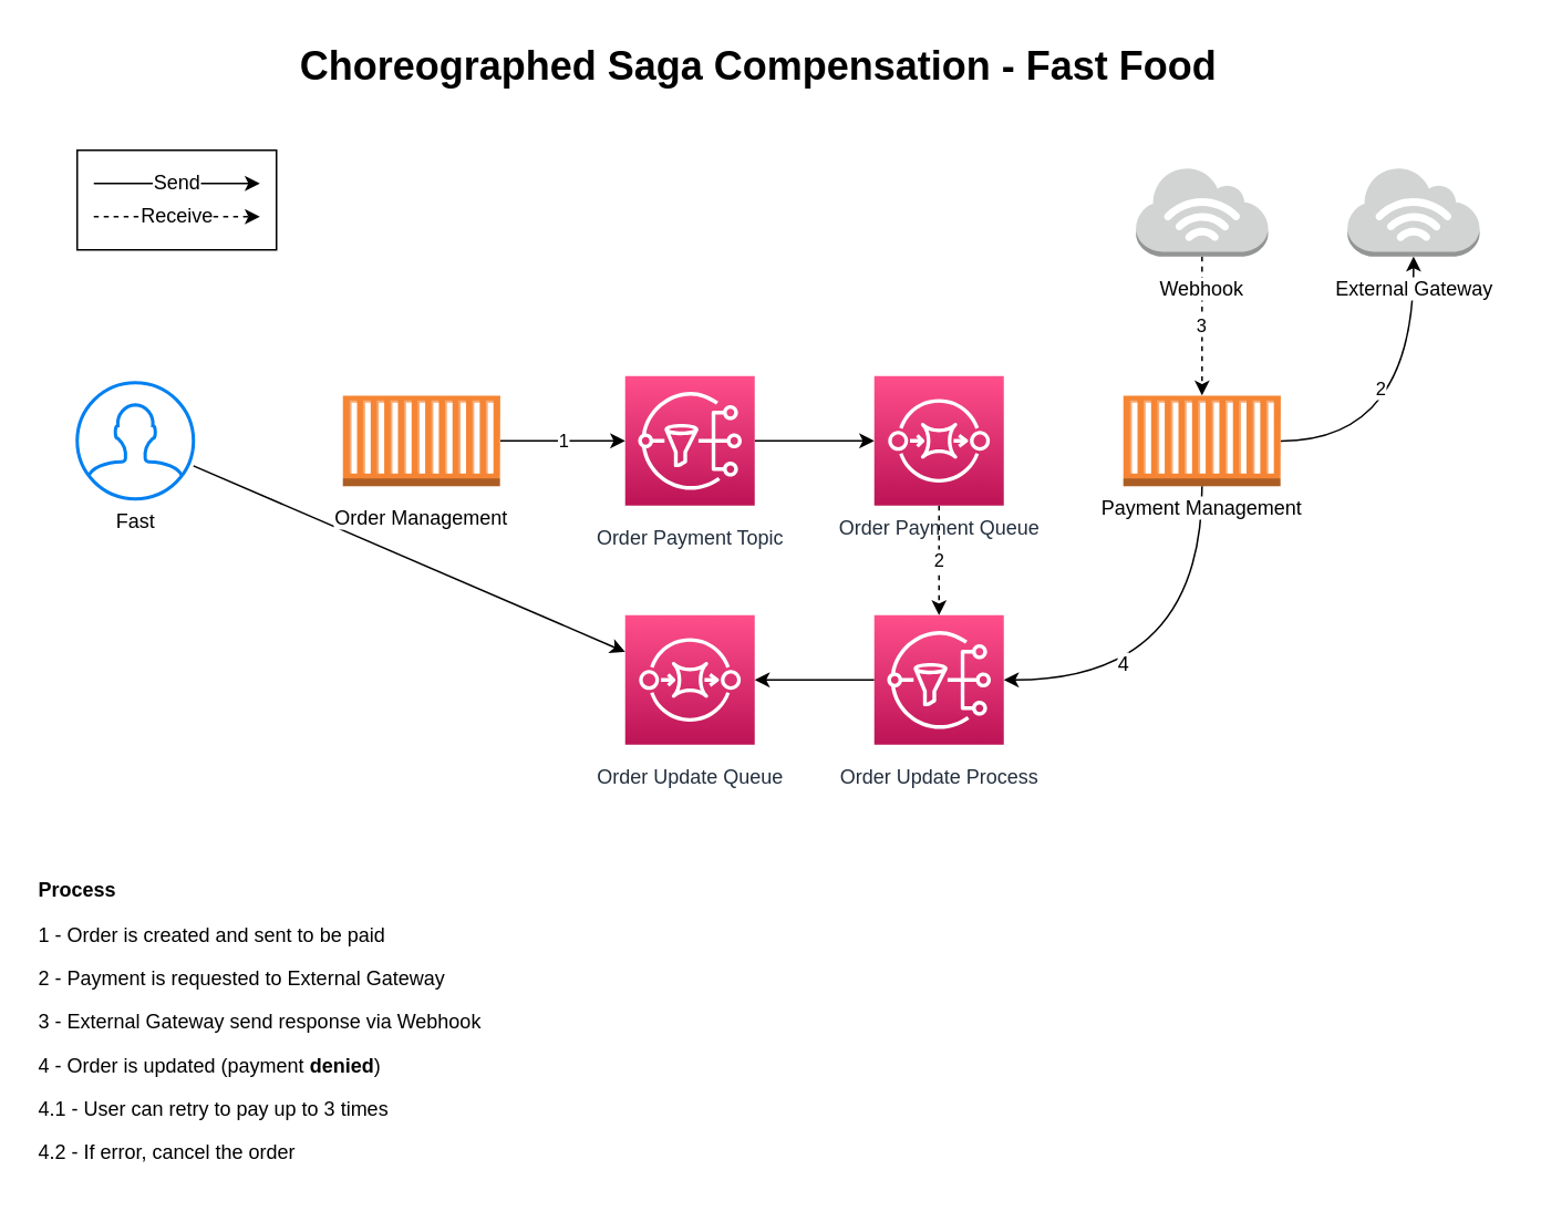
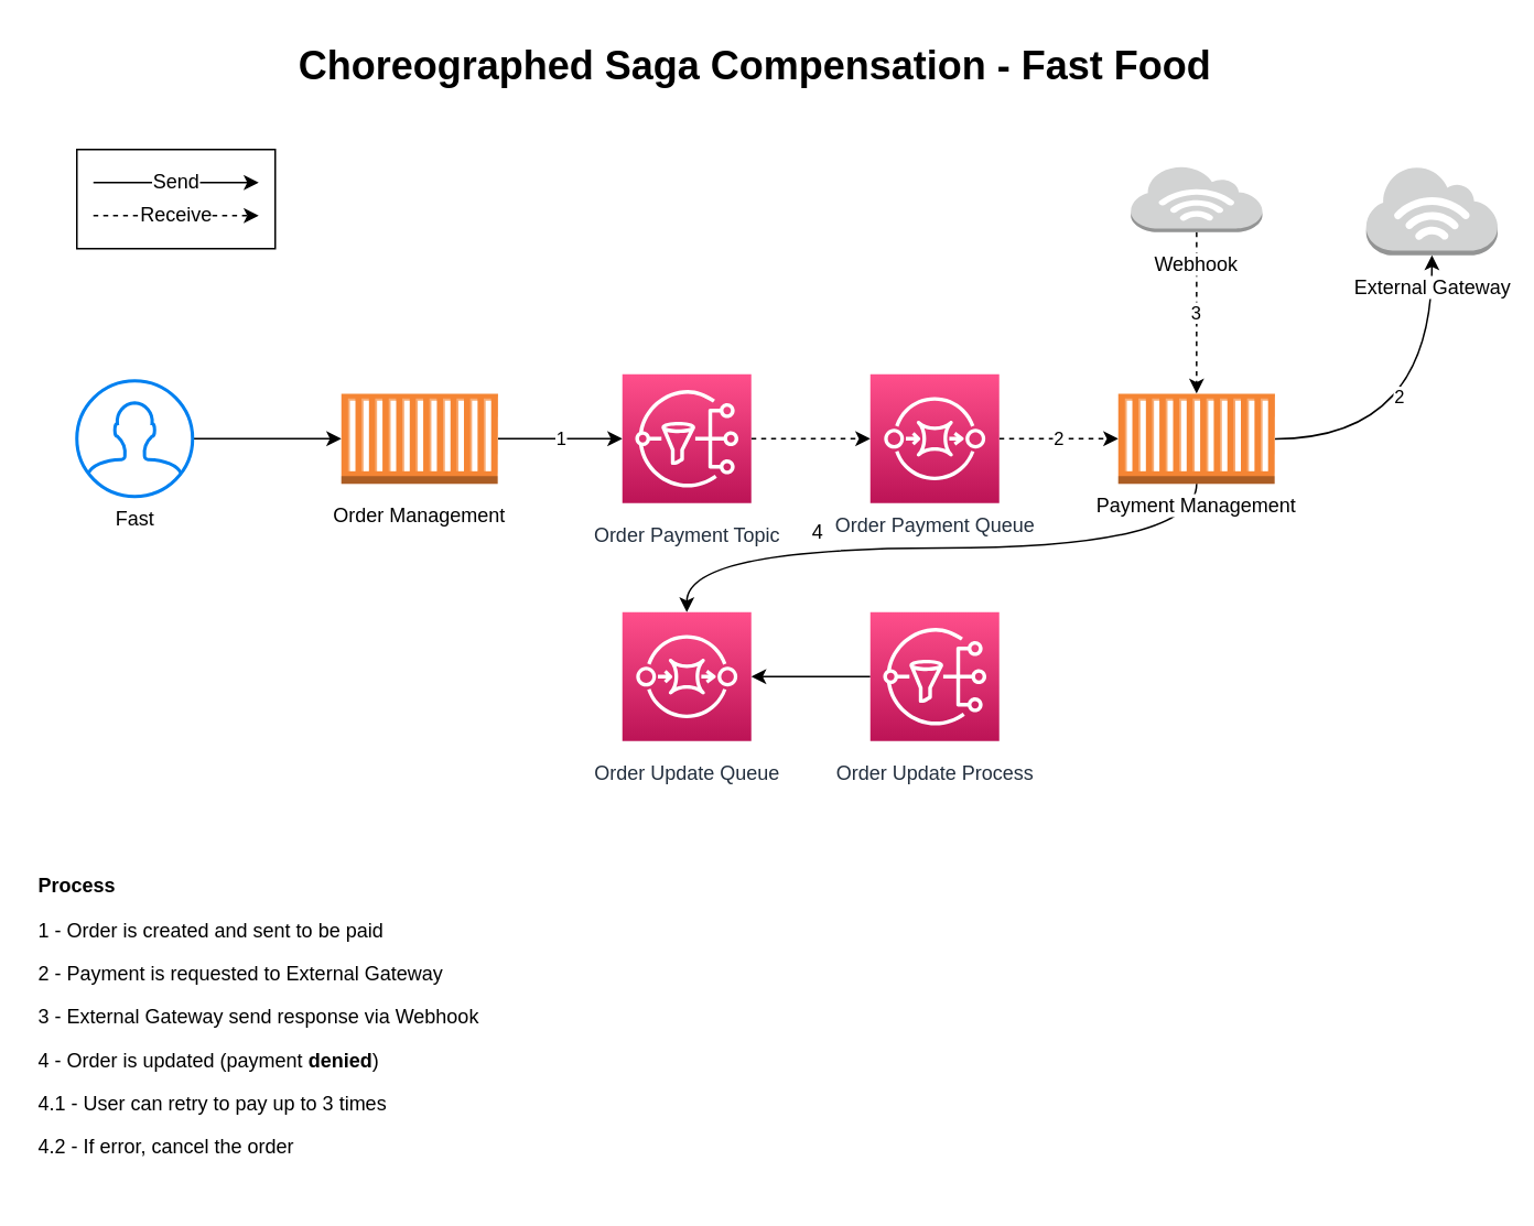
- <mxCell id="16" value="Webhook" style="outlineConnect=0;dashed=0;verticalLabelPosition=bottom;verticalAlign=top;align=center;html=1;shape=mxgraph.aws3.internet_3;fillColor=#D2D3D3;gradientColor=none;labelBorderColor=none;labelBackgroundColor=default;spacingTop=6;" parent="1" vertex="1"><mxGeometry x="683.64" y="100" width="79.5" height="54" as="geometry" /></mxCell>
+ <mxCell id="16" value="Webhook" style="outlineConnect=0;dashed=0;verticalLabelPosition=bottom;verticalAlign=top;align=center;html=1;shape=mxgraph.aws3.internet_3;fillColor=#D2D3D3;gradientColor=none;labelBorderColor=none;labelBackgroundColor=default;spacingTop=6;" parent="1" vertex="1"><mxGeometry x="683.64" y="100" width="79.5" height="40" as="geometry" /></mxCell>
- <mxCell id="14" value="External Gateway" style="outlineConnect=0;dashed=0;verticalLabelPosition=bottom;verticalAlign=top;align=center;html=1;shape=mxgraph.aws3.internet_3;fillColor=#D2D3D3;gradientColor=none;labelBackgroundColor=default;fontSize=12;spacingTop=6;" parent="1" vertex="1"><mxGeometry x="811" y="100" width="79.5" height="54" as="geometry" /></mxCell>
+ <mxCell id="14" value="External Gateway" style="outlineConnect=0;dashed=0;verticalLabelPosition=bottom;verticalAlign=top;align=center;html=1;shape=mxgraph.aws3.internet_3;fillColor=#D2D3D3;gradientColor=none;labelBackgroundColor=default;fontSize=12;spacingTop=6;" parent="1" vertex="1"><mxGeometry x="826" y="100" width="79.5" height="54" as="geometry" /></mxCell>
- <mxCell id="7" style="edgeStyle=none;html=1;entryX=0;entryY=0.5;entryDx=0;entryDy=0;entryPerimeter=0;" parent="1" source="8" target="10" edge="1"><mxGeometry relative="1" as="geometry" /></mxCell>
+ <mxCell id="7" style="edgeStyle=none;html=1;entryX=0;entryY=0.5;entryDx=0;entryDy=0;entryPerimeter=0;dashed=1;" parent="1" source="8" target="10" edge="1"><mxGeometry relative="1" as="geometry" /></mxCell>
- <mxCell id="9" value="2" style="edgeStyle=none;html=1;dashed=1;" parent="1" source="10" target="20" edge="1"><mxGeometry relative="1" as="geometry" /></mxCell>
+ <mxCell id="9" value="2" style="edgeStyle=none;html=1;entryX=0;entryY=0.5;entryDx=0;entryDy=0;entryPerimeter=0;dashed=1;" parent="1" source="10" target="13" edge="1"><mxGeometry relative="1" as="geometry" /></mxCell>
- <mxCell id="4" style="edgeStyle=none;html=1;" parent="1" source="5" target="18" edge="1"><mxGeometry relative="1" as="geometry" /></mxCell>
+ <mxCell id="4" style="edgeStyle=none;html=1;entryX=0;entryY=0.5;entryDx=0;entryDy=0;entryPerimeter=0;" parent="1" source="5" target="19" edge="1"><mxGeometry relative="1" as="geometry" /></mxCell>
- <mxCell id="12" value="4" style="edgeStyle=orthogonalEdgeStyle;curved=1;html=1;entryX=1;entryY=0.5;entryDx=0;entryDy=0;entryPerimeter=0;fontSize=12;exitX=0.5;exitY=1;exitDx=0;exitDy=0;exitPerimeter=0;" parent="1" source="13" target="20" edge="1"><mxGeometry x="0.39" y="-9" relative="1" as="geometry"><mxPoint as="offset" /></mxGeometry></mxCell>
+ <mxCell id="12" value="4" style="edgeStyle=orthogonalEdgeStyle;curved=1;html=1;fontSize=12;exitX=0.5;exitY=1;exitDx=0;exitDy=0;exitPerimeter=0;" parent="1" source="13" target="18" edge="1"><mxGeometry x="0.39" y="-9" relative="1" as="geometry"><mxPoint as="offset" /></mxGeometry></mxCell>
